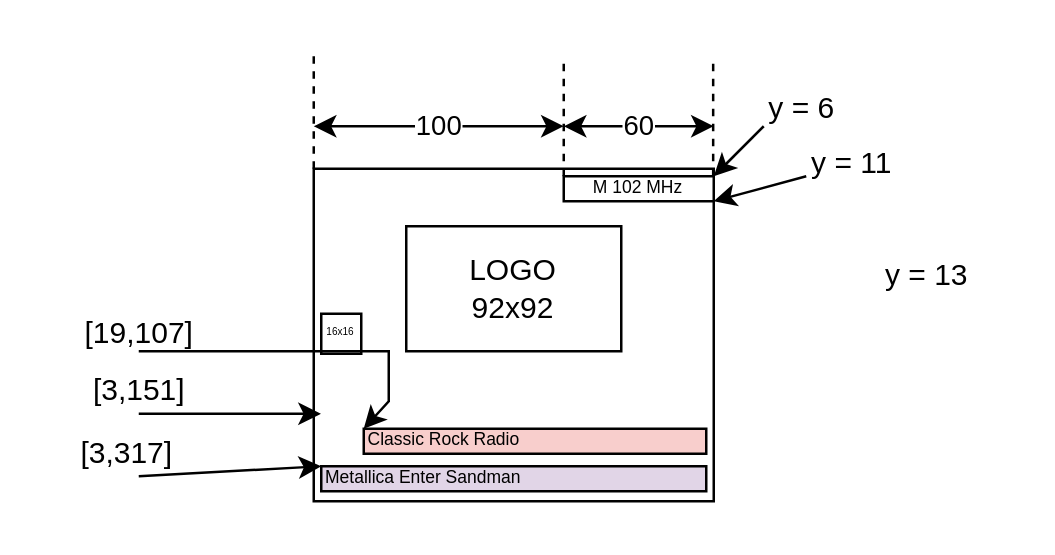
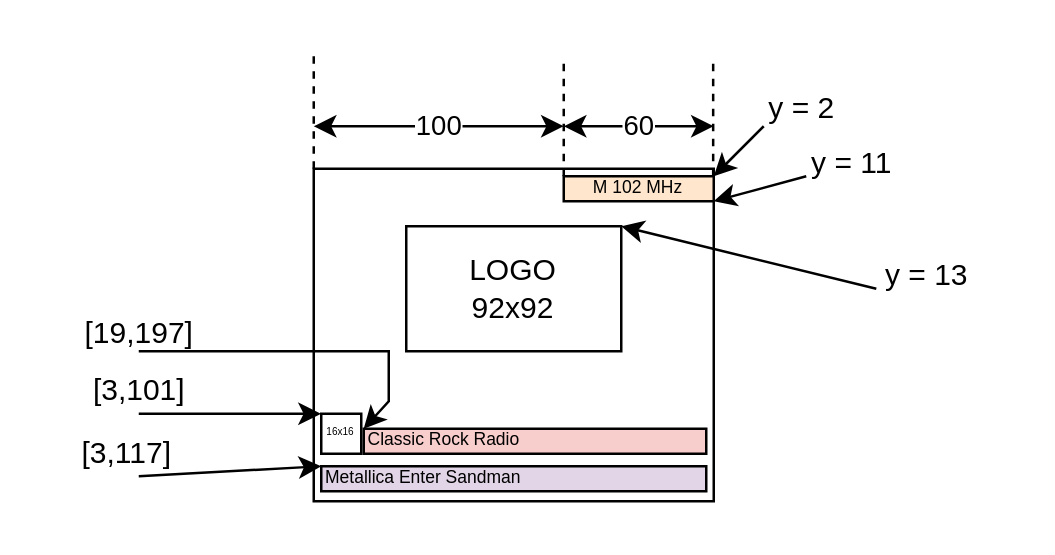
- <mxCell id="11" value="y = 6" style="text;html=1;align=center;verticalAlign=middle;resizable=0;points=[];autosize=1;strokeColor=none;fillColor=none;" vertex="1" parent="1"><mxGeometry x="295" y="28" width="50" height="30" as="geometry" /></mxCell>
+ <mxCell id="11" value="y = 2" style="text;html=1;align=center;verticalAlign=middle;resizable=0;points=[];autosize=1;strokeColor=none;fillColor=none;" vertex="1" parent="1"><mxGeometry x="295" y="28" width="50" height="30" as="geometry" /></mxCell>
- <mxCell id="3" value="M 102 MHz" style="rounded=0;whiteSpace=wrap;html=1;fontSize=7;" vertex="1" parent="1"><mxGeometry x="225" y="70" width="60" height="10" as="geometry" /></mxCell>
+ <mxCell id="3" value="M 102 MHz" style="rounded=0;whiteSpace=wrap;html=1;fontSize=7;fillColor=#ffe6cc;" vertex="1" parent="1"><mxGeometry x="225" y="70" width="60" height="10" as="geometry" /></mxCell>
+ <mxCell id="14" value="" style="endArrow=classic;html=1;rounded=0;entryX=1;entryY=0;entryDx=0;entryDy=0;exitX=0.167;exitY=0.667;exitDx=0;exitDy=0;exitPerimeter=0;" edge="1" parent="1" source="15" target="13"><mxGeometry width="50" height="50" relative="1" as="geometry"><mxPoint x="345" y="90" as="sourcePoint" /><mxPoint x="345" y="110" as="targetPoint" /></mxGeometry></mxCell>
- <mxCell id="22" value="[19,107]" style="text;html=1;align=center;verticalAlign=middle;resizable=0;points=[];autosize=1;strokeColor=none;fillColor=none;" vertex="1" parent="1"><mxGeometry x="20" y="118" width="70" height="30" as="geometry" /></mxCell>
+ <mxCell id="22" value="[19,197]" style="text;html=1;align=center;verticalAlign=middle;resizable=0;points=[];autosize=1;strokeColor=none;fillColor=none;" vertex="1" parent="1"><mxGeometry x="20" y="118" width="70" height="30" as="geometry" /></mxCell>
- <mxCell id="18" value="16x16" style="rounded=0;whiteSpace=wrap;html=1;fontSize=4;" vertex="1" parent="1"><mxGeometry x="128" y="125" width="16" height="16" as="geometry" /></mxCell>
+ <mxCell id="18" value="16x16" style="rounded=0;whiteSpace=wrap;html=1;fontSize=4;" vertex="1" parent="1"><mxGeometry x="128" y="165" width="16" height="16" as="geometry" /></mxCell>
- <mxCell id="23" value="[3,151]" style="text;html=1;align=center;verticalAlign=middle;resizable=0;points=[];autosize=1;strokeColor=none;fillColor=none;" vertex="1" parent="1"><mxGeometry x="25" y="141" width="60" height="30" as="geometry" /></mxCell>
+ <mxCell id="23" value="[3,101]" style="text;html=1;align=center;verticalAlign=middle;resizable=0;points=[];autosize=1;strokeColor=none;fillColor=none;" vertex="1" parent="1"><mxGeometry x="25" y="141" width="60" height="30" as="geometry" /></mxCell>
- <mxCell id="24" value="[3,317]" style="text;html=1;align=center;verticalAlign=middle;resizable=0;points=[];autosize=1;strokeColor=none;fillColor=none;" vertex="1" parent="1"><mxGeometry x="20" y="166" width="60" height="30" as="geometry" /></mxCell>
+ <mxCell id="24" value="[3,117]" style="text;html=1;align=center;verticalAlign=middle;resizable=0;points=[];autosize=1;strokeColor=none;fillColor=none;" vertex="1" parent="1"><mxGeometry x="20" y="166" width="60" height="30" as="geometry" /></mxCell>
